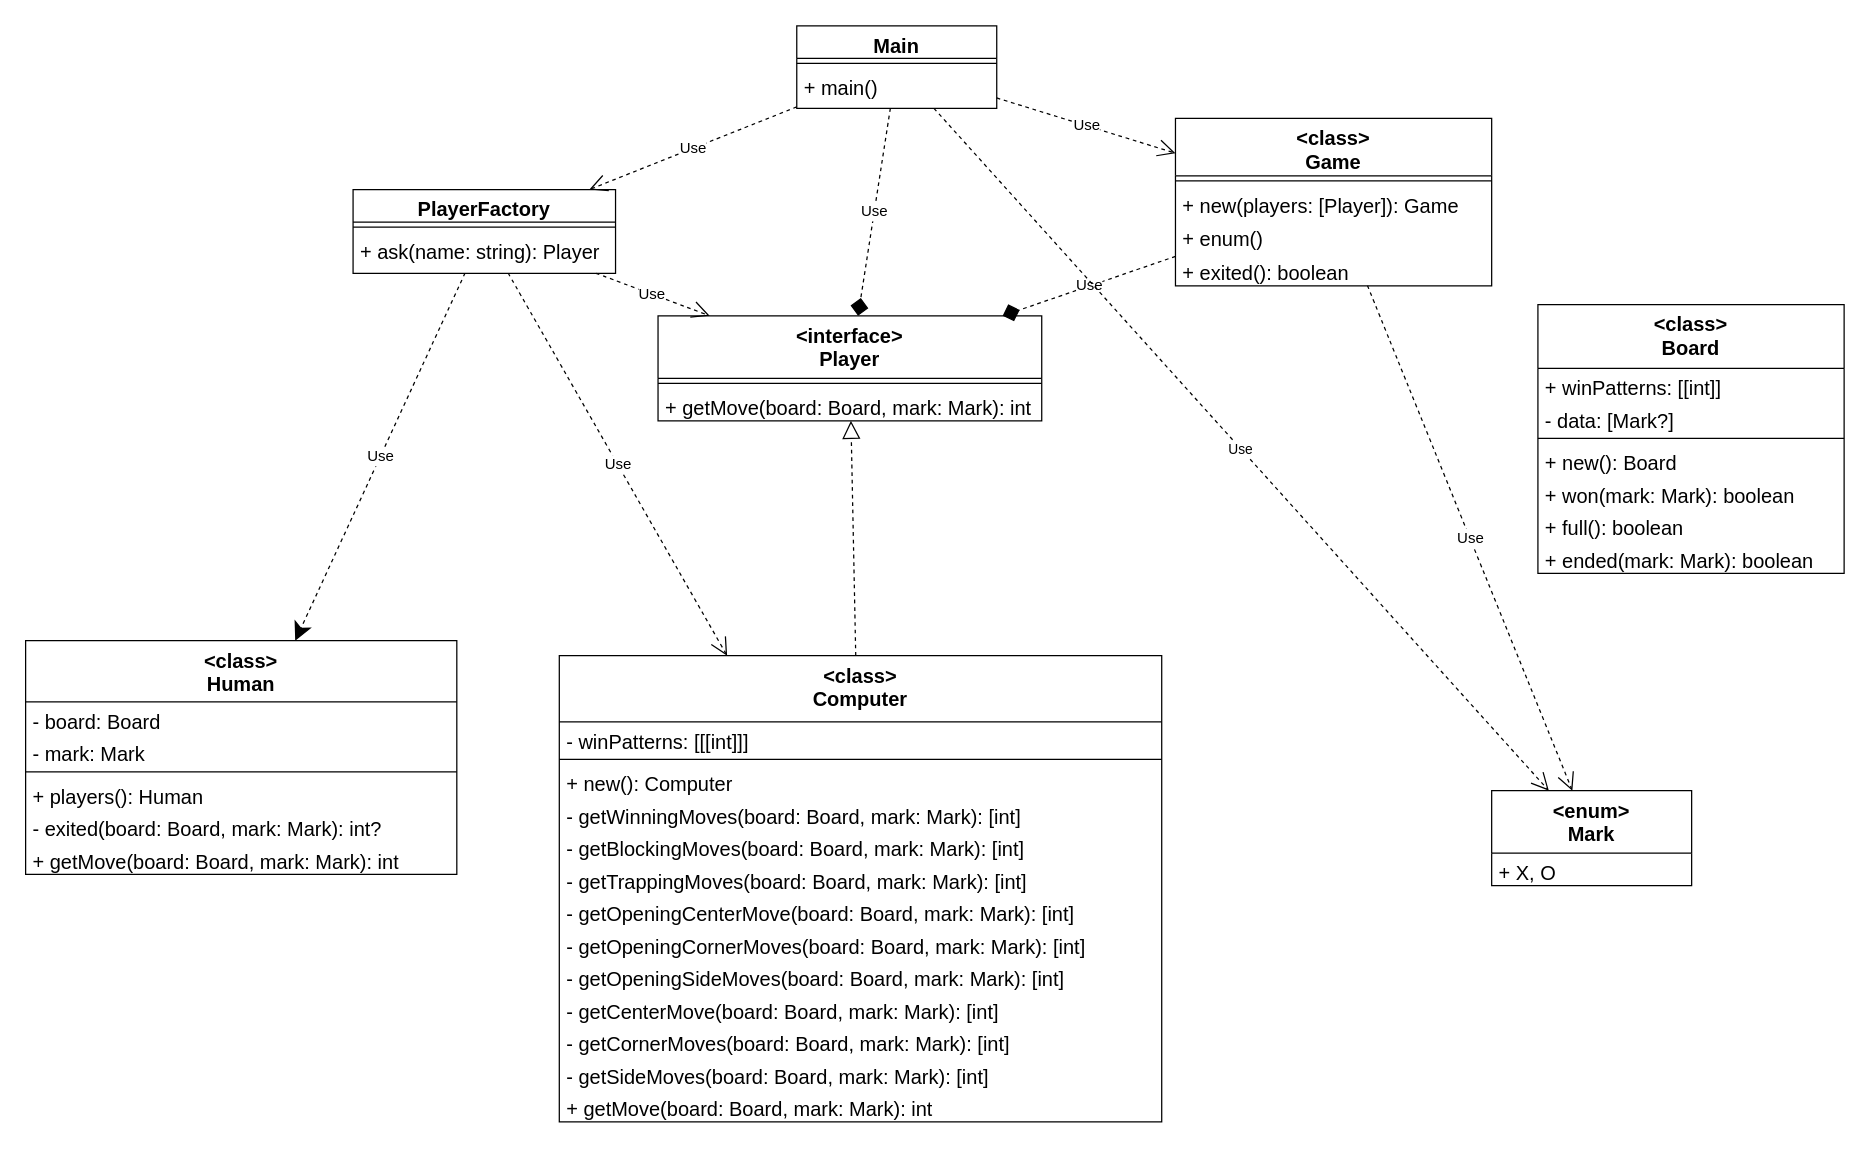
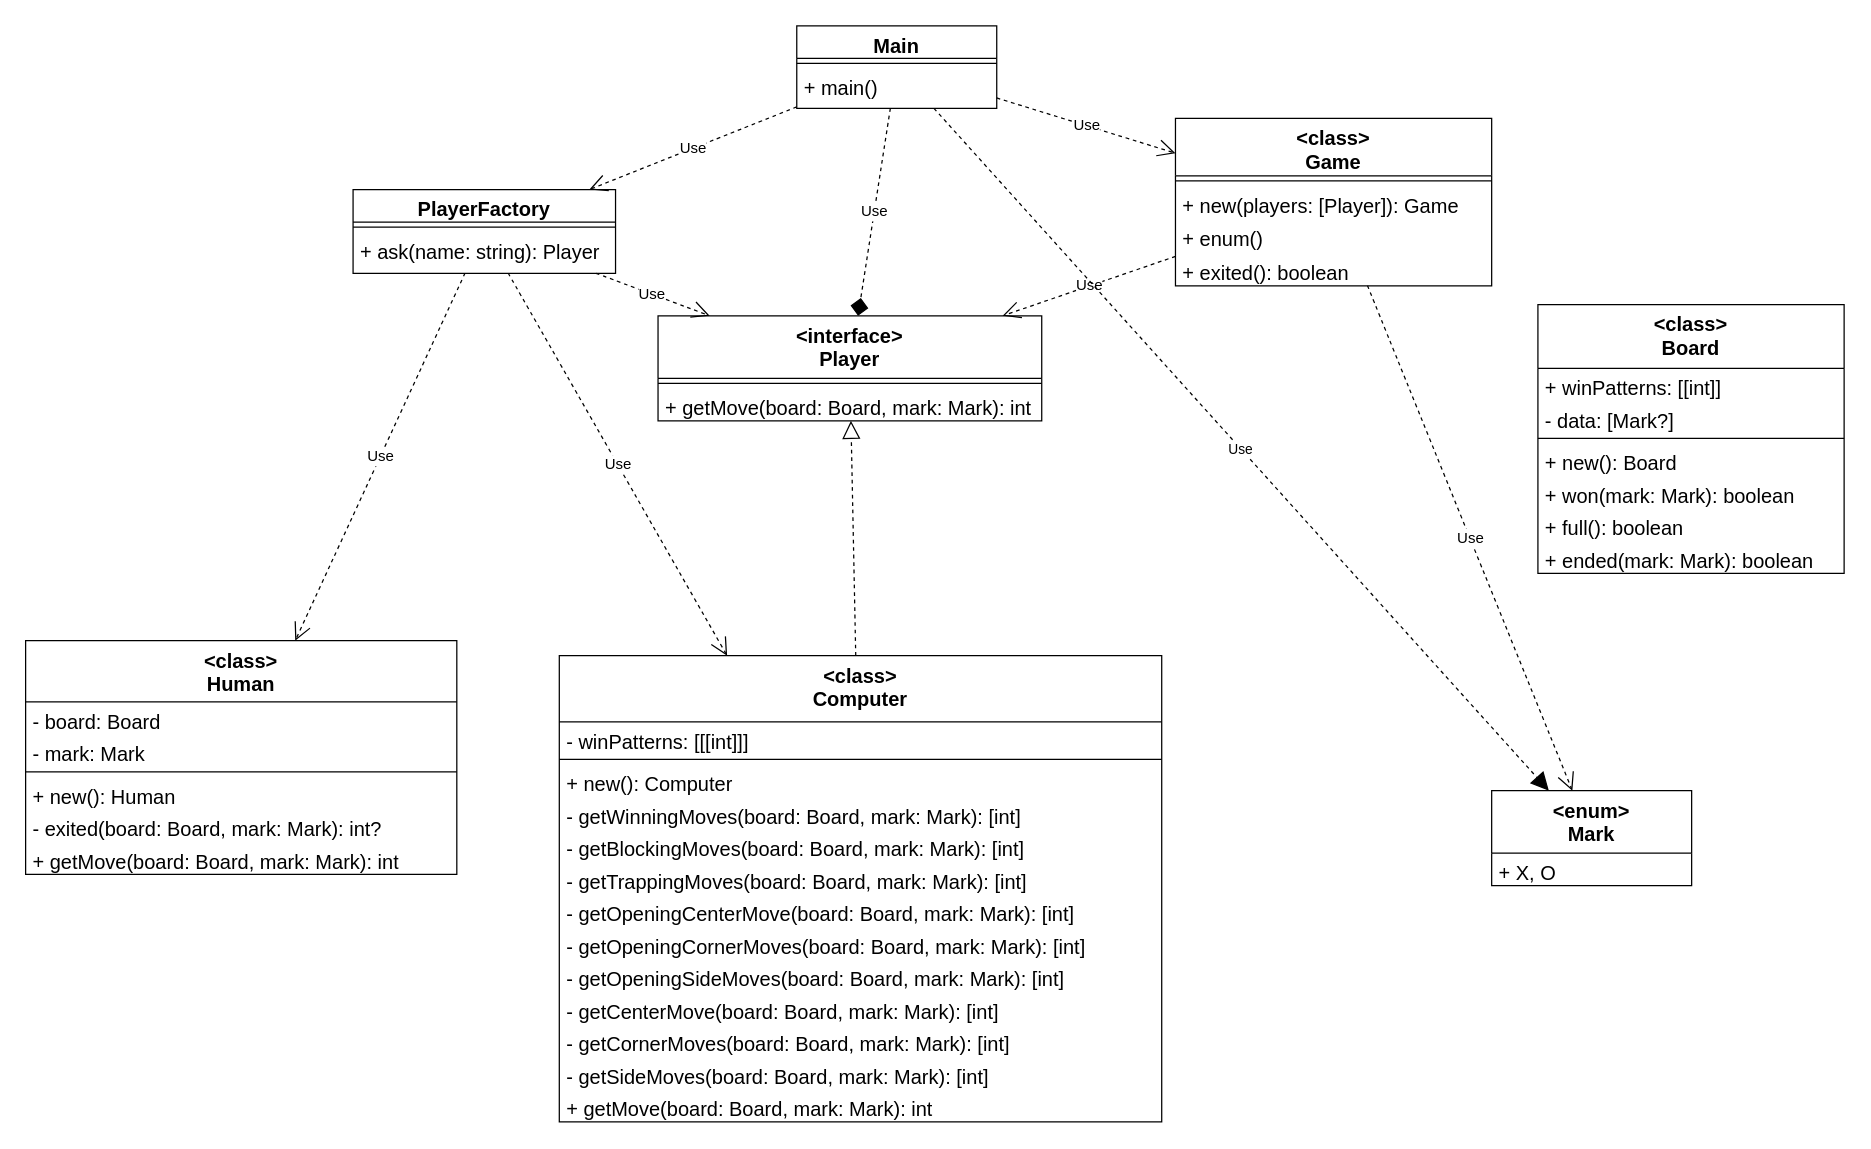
- <mxCell id="19" value="Use" style="endArrow=diamond;endSize=12;dashed=1;html=1;rounded=0;fontSize=12;curved=1;" parent="1" source="5" target="13" edge="1"><mxGeometry width="160" relative="1" as="geometry"><mxPoint x="724" y="90" as="sourcePoint" /><mxPoint x="703" y="301" as="targetPoint" /></mxGeometry></mxCell>
+ <mxCell id="19" value="Use" style="endArrow=open;endSize=12;dashed=1;html=1;rounded=0;fontSize=12;curved=1;" parent="1" source="5" target="13" edge="1"><mxGeometry width="160" relative="1" as="geometry"><mxPoint x="724" y="90" as="sourcePoint" /><mxPoint x="703" y="301" as="targetPoint" /></mxGeometry></mxCell>
- <mxCell id="54" value="Use" style="endArrow=classic;endSize=12;dashed=1;html=1;rounded=0;fontSize=12;curved=1;" parent="1" source="10" target="20" edge="1"><mxGeometry width="160" relative="1" as="geometry"><mxPoint x="559" y="428" as="sourcePoint" /><mxPoint x="719" y="428" as="targetPoint" /></mxGeometry></mxCell>
+ <mxCell id="54" value="Use" style="endArrow=open;endSize=12;dashed=1;html=1;rounded=0;fontSize=12;curved=1;" parent="1" source="10" target="20" edge="1"><mxGeometry width="160" relative="1" as="geometry"><mxPoint x="559" y="428" as="sourcePoint" /><mxPoint x="719" y="428" as="targetPoint" /></mxGeometry></mxCell>
- <mxCell id="56" value="Use" style="endArrow=open;endSize=12;dashed=1;html=1;" edge="1" parent="1" source="2" target="50"><mxGeometry width="160" relative="1" as="geometry"><mxPoint x="690" y="231" as="sourcePoint" /><mxPoint x="850" y="231" as="targetPoint" /></mxGeometry></mxCell>
+ <mxCell id="56" value="Use" style="endArrow=block;endSize=12;dashed=1;html=1;" edge="1" parent="1" source="2" target="50"><mxGeometry width="160" relative="1" as="geometry"><mxPoint x="690" y="231" as="sourcePoint" /><mxPoint x="850" y="231" as="targetPoint" /></mxGeometry></mxCell>
- <mxCell id="24" value="+ players(): Human" style="text;strokeColor=none;fillColor=none;align=left;verticalAlign=top;spacingLeft=4;spacingRight=4;overflow=hidden;rotatable=0;points=[[0,0.5],[1,0.5]];portConstraint=eastwest;whiteSpace=wrap;html=1;fontSize=16;" parent="20" vertex="1"><mxGeometry y="109" width="345" height="26" as="geometry" /></mxCell>
+ <mxCell id="24" value="+ new(): Human" style="text;strokeColor=none;fillColor=none;align=left;verticalAlign=top;spacingLeft=4;spacingRight=4;overflow=hidden;rotatable=0;points=[[0,0.5],[1,0.5]];portConstraint=eastwest;whiteSpace=wrap;html=1;fontSize=16;" parent="20" vertex="1"><mxGeometry y="109" width="345" height="26" as="geometry" /></mxCell>
